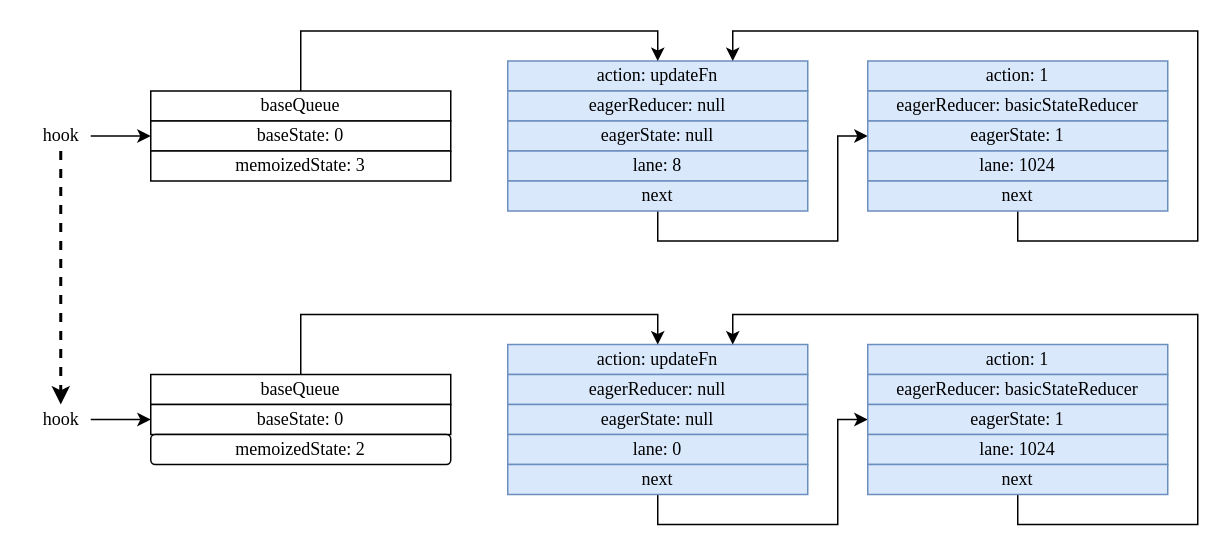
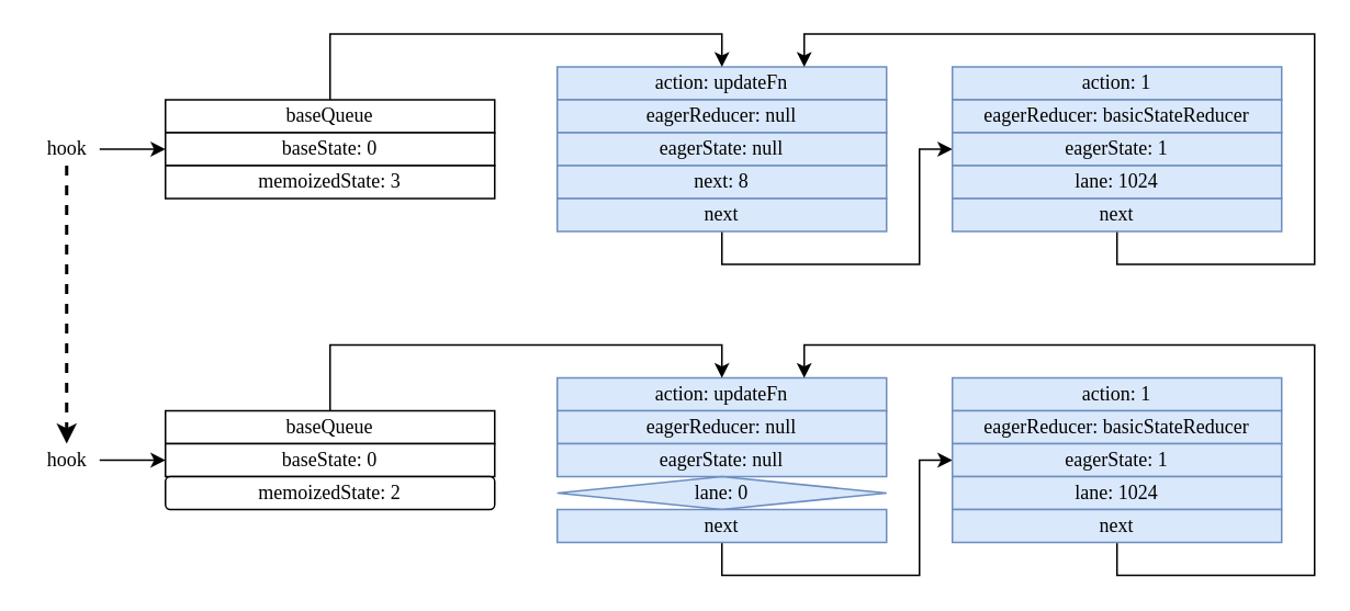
- <mxCell id="5" value="lane: 8" style="rounded=0;whiteSpace=wrap;html=1;fillColor=#dae8fc;strokeColor=#6c8ebf;fontFamily=Comic Sans MS;" parent="1" vertex="1"><mxGeometry x="338" y="100" width="200" height="20" as="geometry" /></mxCell>
+ <mxCell id="5" value="next: 8" style="rounded=0;whiteSpace=wrap;html=1;fillColor=#dae8fc;strokeColor=#6c8ebf;fontFamily=Comic Sans MS;" parent="1" vertex="1"><mxGeometry x="338" y="100" width="200" height="20" as="geometry" /></mxCell>
- <mxCell id="24" value="lane: 0" style="rounded=0;whiteSpace=wrap;html=1;fillColor=#dae8fc;strokeColor=#6c8ebf;fontFamily=Comic Sans MS;" vertex="1" parent="1"><mxGeometry x="338" y="289" width="200" height="20" as="geometry" /></mxCell>
+ <mxCell id="24" value="lane: 0" style="rhombus;whiteSpace=wrap;html=1;fillColor=#dae8fc;strokeColor=#6c8ebf;fontFamily=Comic Sans MS;" vertex="1" parent="1"><mxGeometry x="338" y="289" width="200" height="20" as="geometry" /></mxCell>
